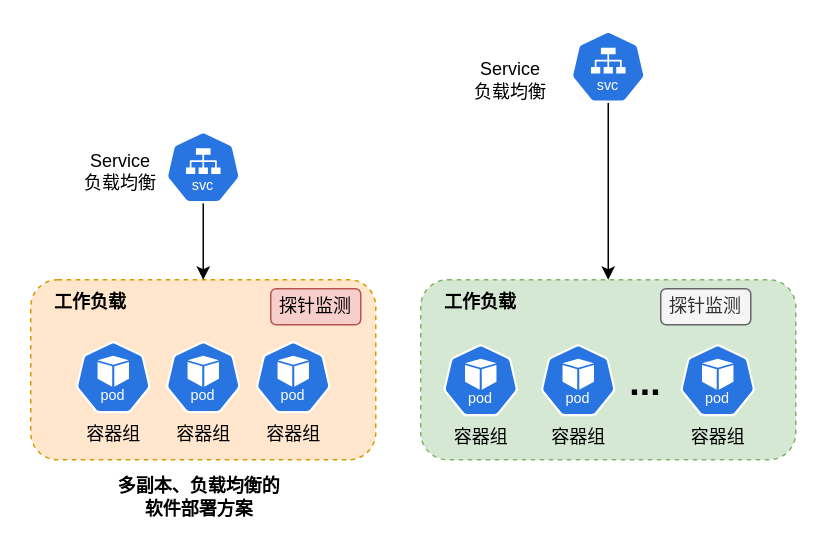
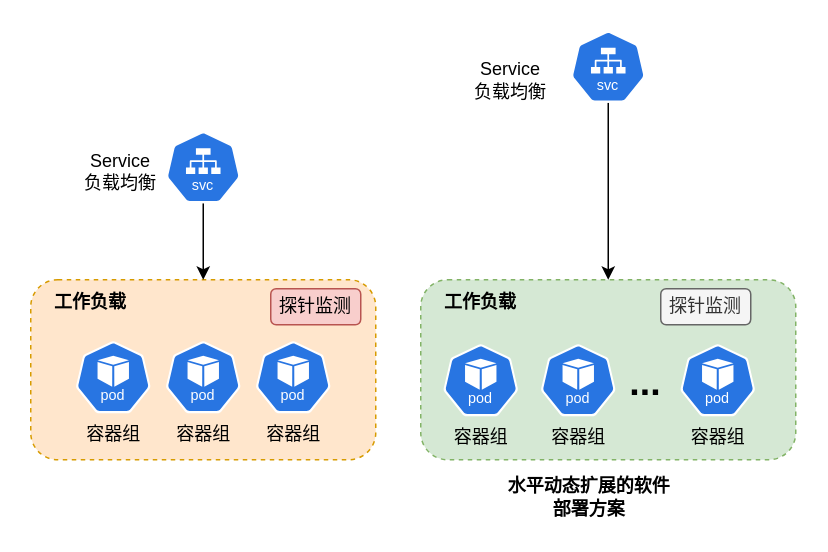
- <mxCell id="10" value="多副本、负载均衡的软件部署方案" style="text;html=1;align=center;verticalAlign=middle;whiteSpace=wrap;rounded=0;fontStyle=1" vertex="1" parent="1"><mxGeometry x="75" y="316" width="115" height="30" as="geometry" /></mxCell>
+ <mxCell id="20" value="水平动态扩展的软件部署方案" style="text;html=1;align=center;verticalAlign=middle;whiteSpace=wrap;rounded=0;fontStyle=1" vertex="1" parent="1"><mxGeometry x="335" y="316" width="115" height="30" as="geometry" /></mxCell>
